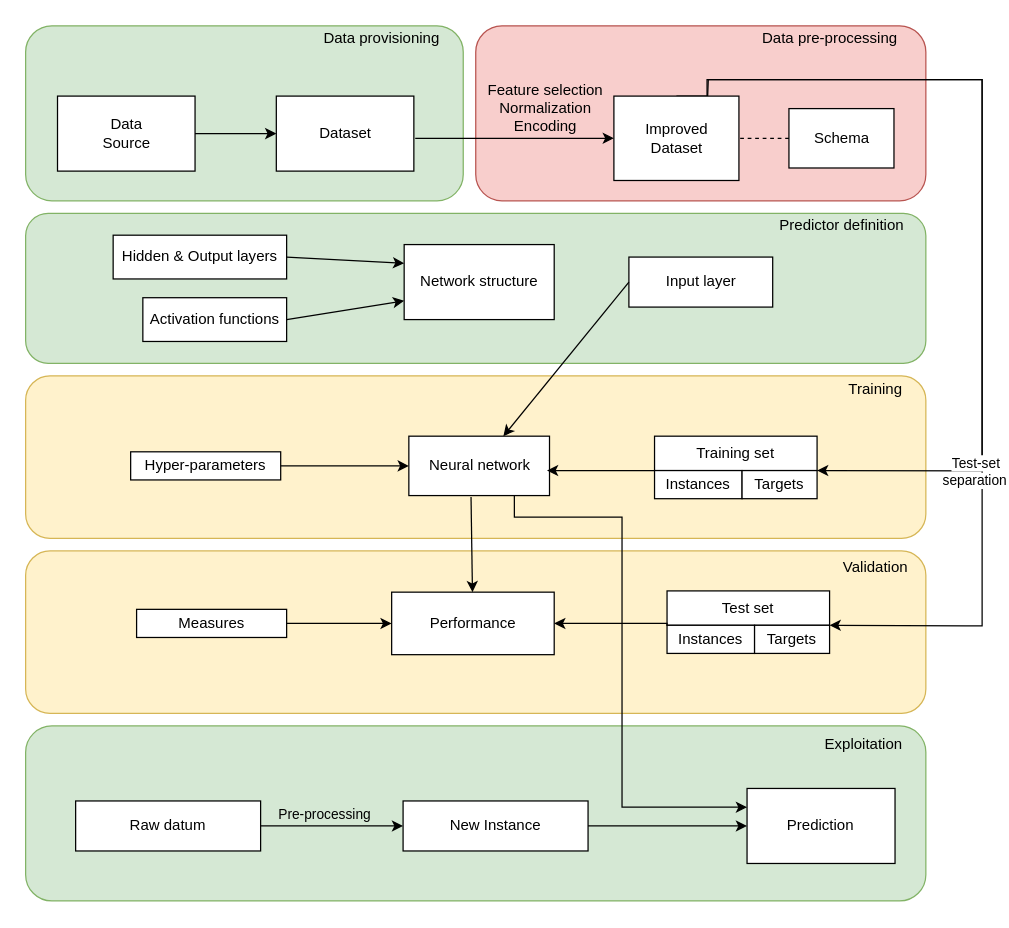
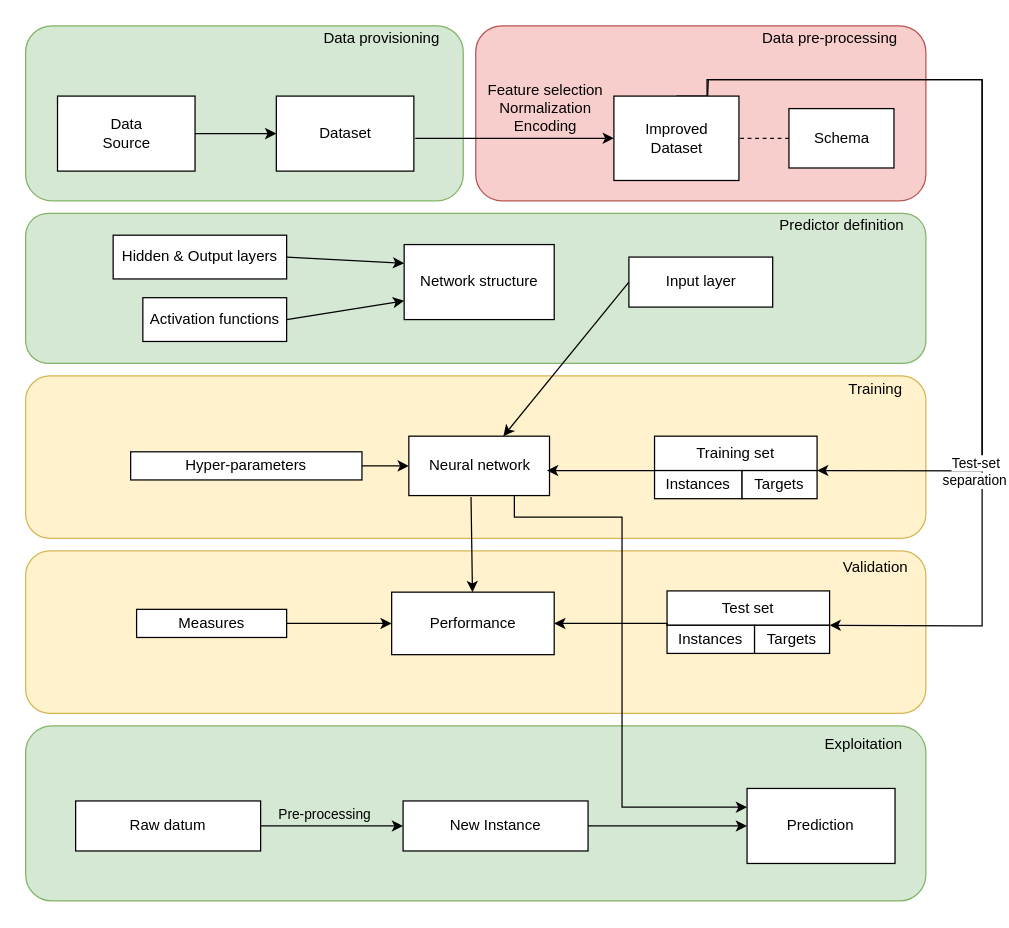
- <mxCell id="23" value="&lt;div&gt;Hyper-parameters&lt;/div&gt;" style="rounded=0;whiteSpace=wrap;html=1;" parent="1" vertex="1"><mxGeometry x="104" y="360.75" width="120" height="22.5" as="geometry" /></mxCell>
+ <mxCell id="23" value="&lt;div&gt;Hyper-parameters&lt;/div&gt;" style="rounded=0;whiteSpace=wrap;html=1;" parent="1" vertex="1"><mxGeometry x="104" y="360.75" width="185" height="22.5" as="geometry" /></mxCell>
